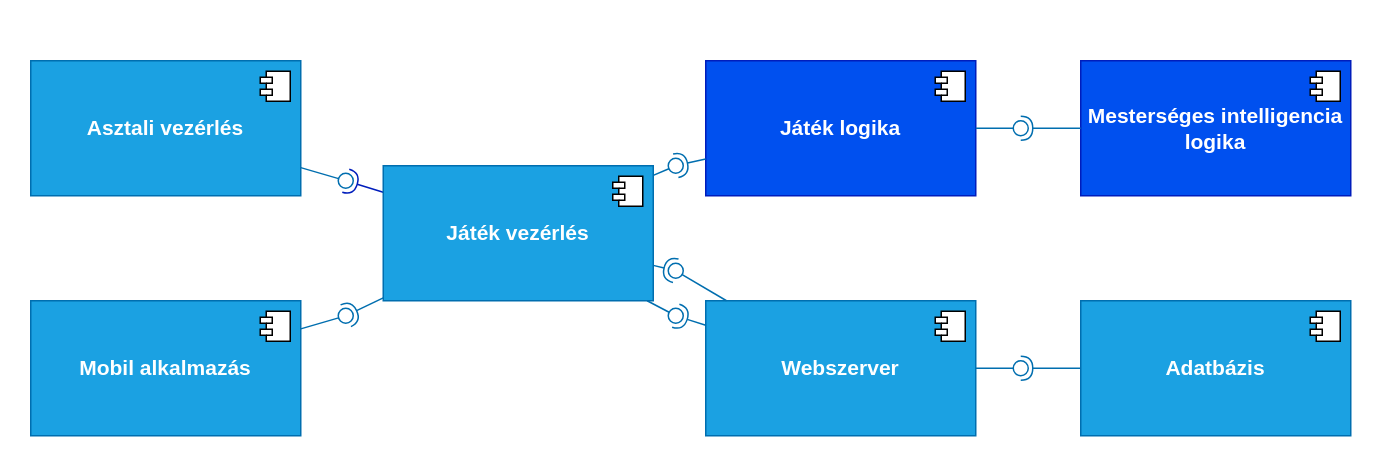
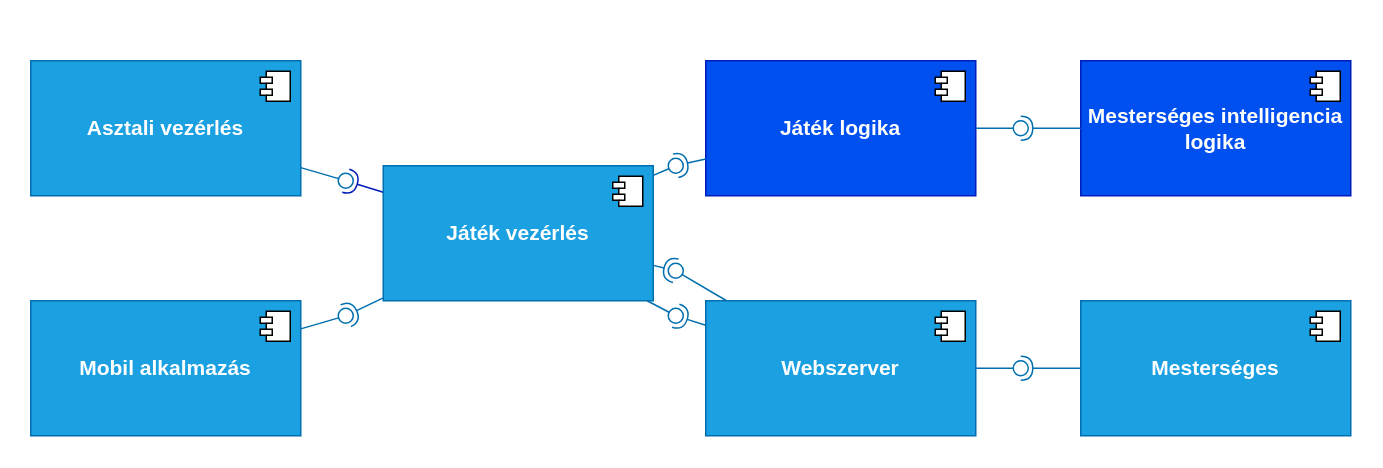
- <mxCell id="30" value="&lt;font style=&quot;font-size: 14px;&quot;&gt;&lt;b&gt;Adatbázis&lt;/b&gt;&lt;/font&gt;" style="html=1;dropTarget=0;whiteSpace=wrap;fillColor=#1ba1e2;fontColor=#ffffff;strokeColor=#006EAF;" parent="1" vertex="1"><mxGeometry x="720" y="200" width="180" height="90" as="geometry" /></mxCell>
+ <mxCell id="30" value="&lt;font style=&quot;font-size: 14px;&quot;&gt;&lt;b&gt;Mesterséges&lt;/b&gt;&lt;/font&gt;" style="html=1;dropTarget=0;whiteSpace=wrap;fillColor=#1ba1e2;fontColor=#ffffff;strokeColor=#006EAF;" parent="1" vertex="1"><mxGeometry x="720" y="200" width="180" height="90" as="geometry" /></mxCell>
